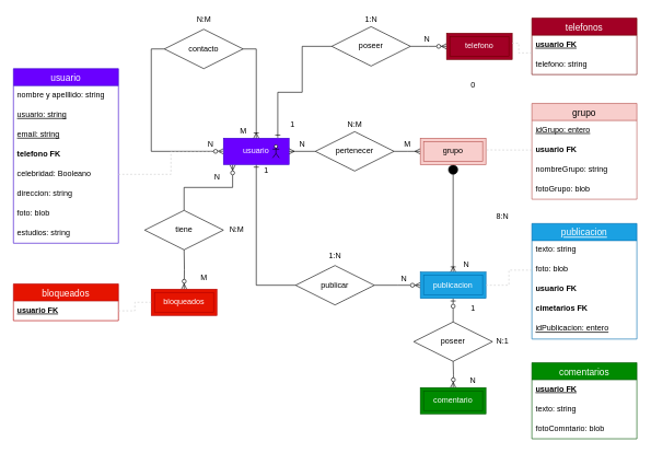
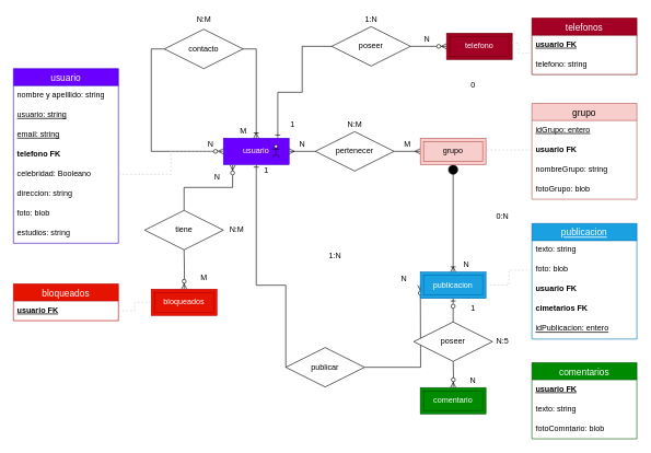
- <mxCell id="80" value="8:N" style="text;html=1;resizable=0;autosize=1;align=center;verticalAlign=middle;points=[];fillColor=none;strokeColor=none;rounded=0;" vertex="1" parent="1"><mxGeometry x="750" y="320" width="30" height="20" as="geometry" /></mxCell>
+ <mxCell id="80" value="0:N" style="text;html=1;resizable=0;autosize=1;align=center;verticalAlign=middle;points=[];fillColor=none;strokeColor=none;rounded=0;" vertex="1" parent="1"><mxGeometry x="750" y="320" width="30" height="20" as="geometry" /></mxCell>
- <mxCell id="13" value="publicar" style="shape=rhombus;perimeter=rhombusPerimeter;whiteSpace=wrap;html=1;align=center;" parent="1" vertex="1"><mxGeometry x="450" y="404" width="120" height="60" as="geometry" /></mxCell>
+ <mxCell id="13" value="publicar" style="shape=rhombus;perimeter=rhombusPerimeter;whiteSpace=wrap;html=1;align=center;" parent="1" vertex="1"><mxGeometry x="435" y="529" width="120" height="60" as="geometry" /></mxCell>
- <mxCell id="74" value="N:1" style="text;html=1;resizable=0;autosize=1;align=center;verticalAlign=middle;points=[];fillColor=none;strokeColor=none;rounded=0;" vertex="1" parent="1"><mxGeometry x="750" y="510" width="30" height="20" as="geometry" /></mxCell>
+ <mxCell id="74" value="N:5" style="text;html=1;resizable=0;autosize=1;align=center;verticalAlign=middle;points=[];fillColor=none;strokeColor=none;rounded=0;" vertex="1" parent="1"><mxGeometry x="750" y="510" width="30" height="20" as="geometry" /></mxCell>
